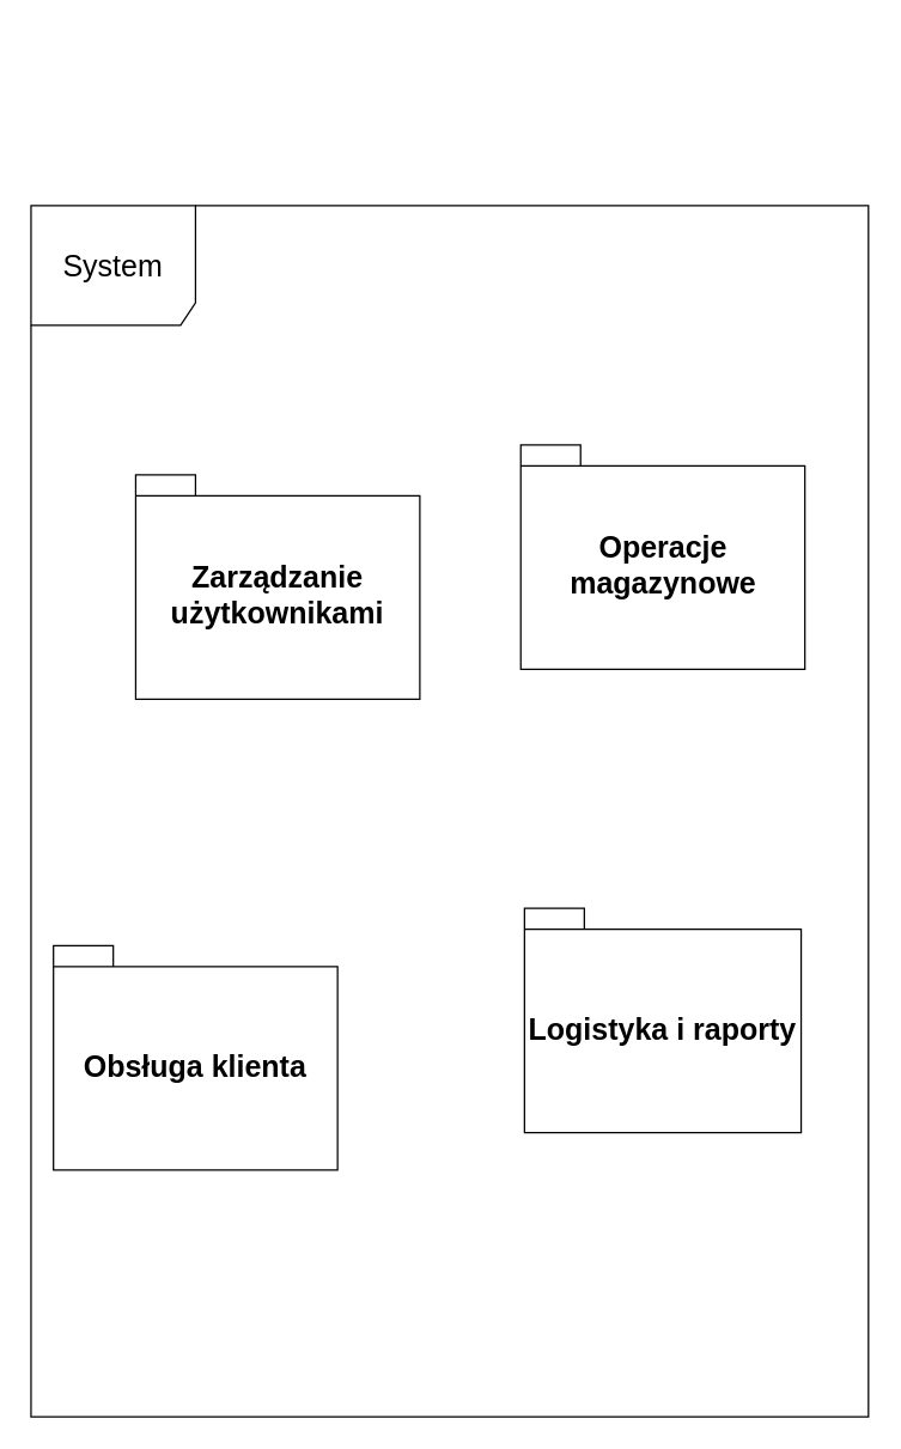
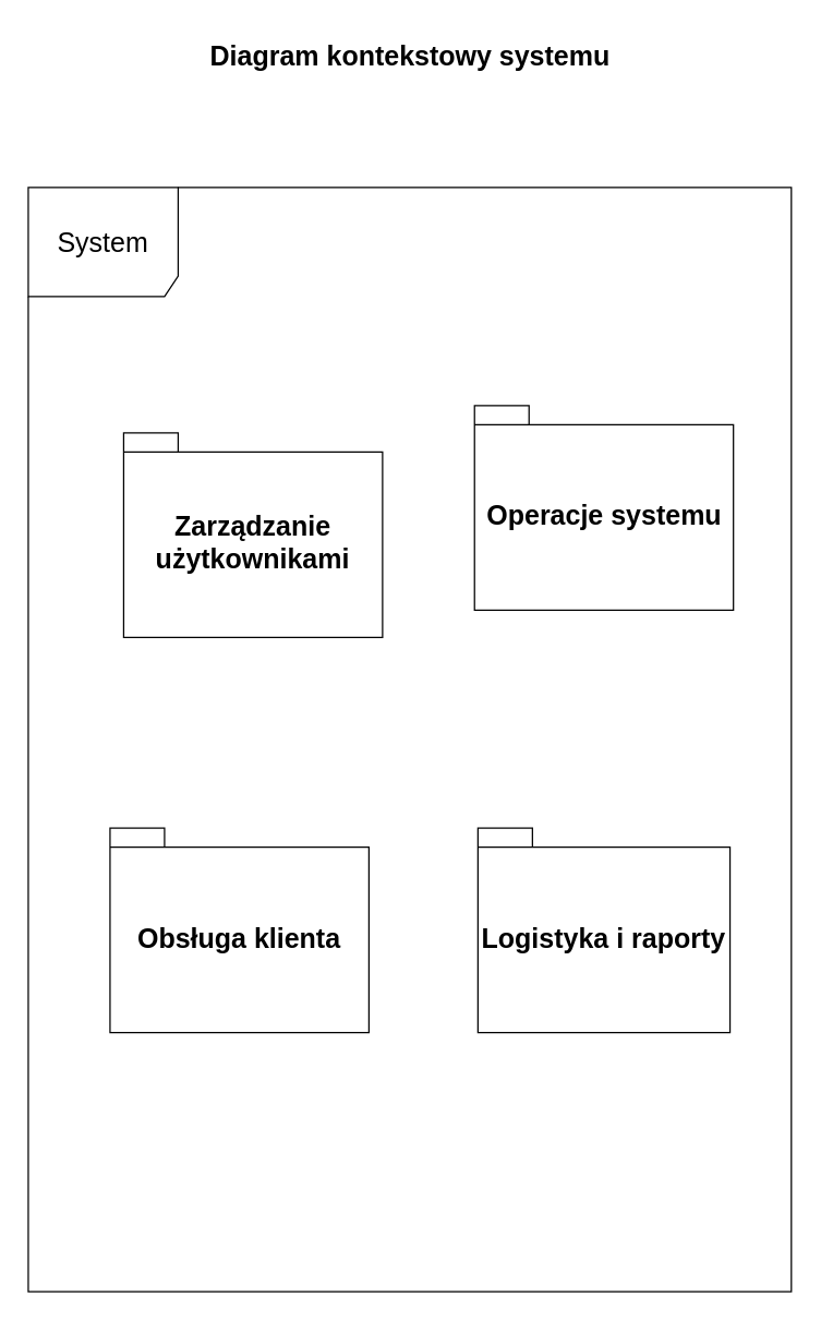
+ <mxCell id="7" value="&lt;font style=&quot;font-size: 20px;&quot;&gt;&lt;b&gt;Diagram kontekstowy systemu&lt;/b&gt;&lt;/font&gt;" style="text;html=1;align=center;verticalAlign=middle;resizable=0;points=[];autosize=1;strokeColor=none;fillColor=none;" vertex="1" parent="1"><mxGeometry x="140" y="20" width="320" height="40" as="geometry" /></mxCell>
- <mxCell id="4" value="&lt;font style=&quot;font-size: 20px;&quot;&gt;Operacje magazynowe&lt;/font&gt;" style="shape=folder;fontStyle=1;spacingTop=10;tabWidth=40;tabHeight=14;tabPosition=left;html=1;whiteSpace=wrap;" parent="1" vertex="1"><mxGeometry x="347.5" y="297" width="190" height="150" as="geometry" /></mxCell>
+ <mxCell id="4" value="&lt;font style=&quot;font-size: 20px;&quot;&gt;Operacje systemu&lt;/font&gt;" style="shape=folder;fontStyle=1;spacingTop=10;tabWidth=40;tabHeight=14;tabPosition=left;html=1;whiteSpace=wrap;" parent="1" vertex="1"><mxGeometry x="347.5" y="297" width="190" height="150" as="geometry" /></mxCell>
- <mxCell id="6" value="&lt;font style=&quot;font-size: 20px;&quot;&gt;Obsługa klienta&lt;/font&gt;" style="shape=folder;fontStyle=1;spacingTop=10;tabWidth=40;tabHeight=14;tabPosition=left;html=1;whiteSpace=wrap;" parent="1" vertex="1"><mxGeometry x="35" y="632" width="190" height="150" as="geometry" /></mxCell>
+ <mxCell id="6" value="&lt;font style=&quot;font-size: 20px;&quot;&gt;Obsługa klienta&lt;/font&gt;" style="shape=folder;fontStyle=1;spacingTop=10;tabWidth=40;tabHeight=14;tabPosition=left;html=1;whiteSpace=wrap;" parent="1" vertex="1"><mxGeometry x="80" y="607" width="190" height="150" as="geometry" /></mxCell>
